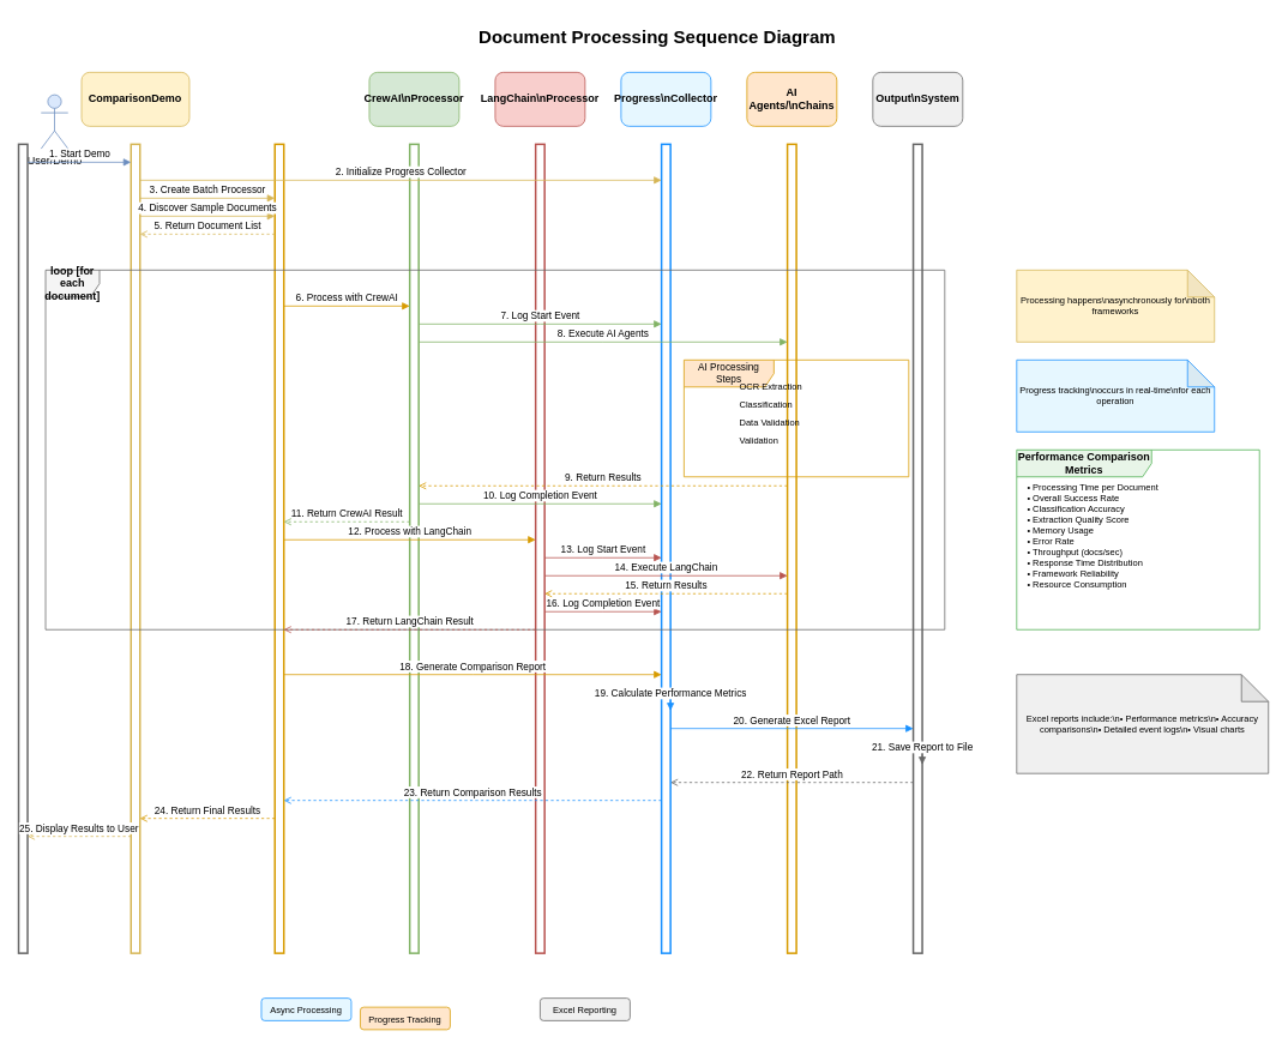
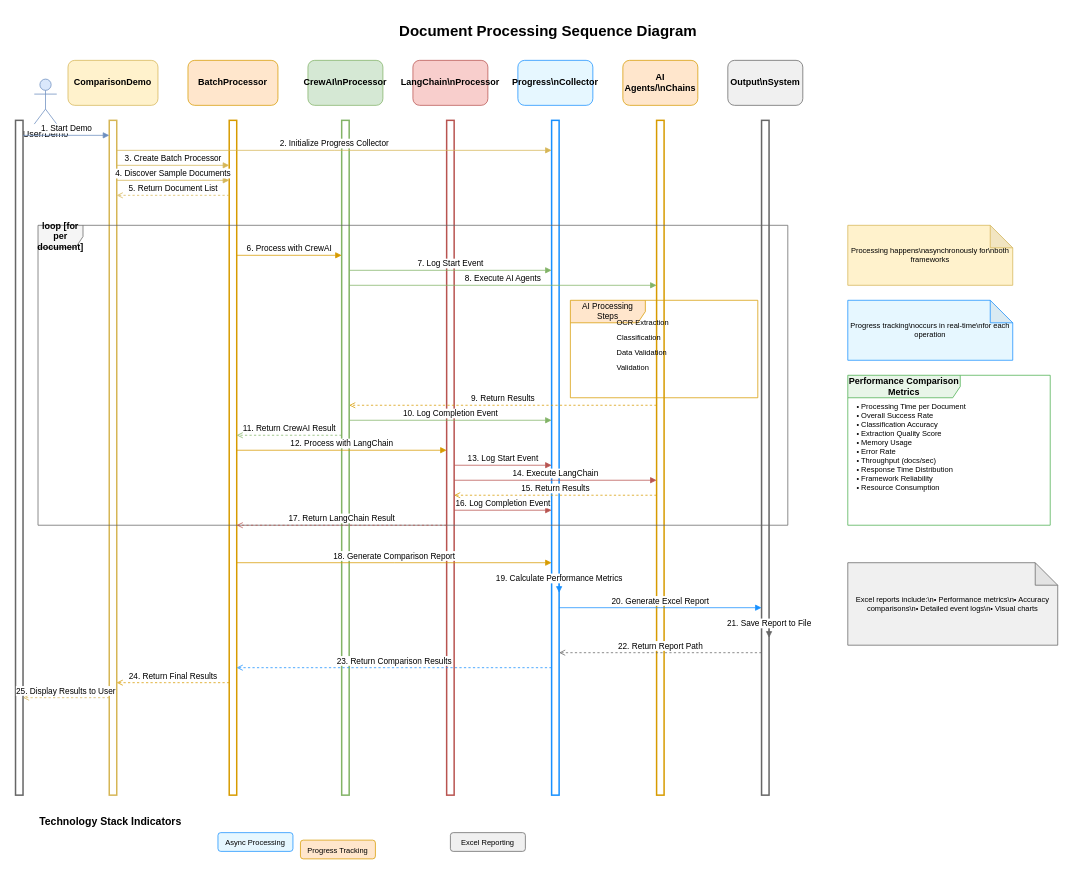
+ <mxCell id="5" value="BatchProcessor" style="rounded=1;whiteSpace=wrap;html=1;fillColor=#ffe6cc;strokeColor=#d79b00;fontSize=12;fontStyle=1;" parent="1" vertex="1"><mxGeometry x="250" y="80" width="120" height="60" as="geometry" /></mxCell>
- <mxCell id="24" value="loop [for each document]" style="shape=umlFrame;whiteSpace=wrap;html=1;fillColor=#f5f5f5;strokeColor=#666666;fontSize=12;fontStyle=1;" parent="1" vertex="1"><mxGeometry x="50" y="300" width="1000" height="400" as="geometry" /></mxCell>
+ <mxCell id="24" value="loop [for per document]" style="shape=umlFrame;whiteSpace=wrap;html=1;fillColor=#f5f5f5;strokeColor=#666666;fontSize=12;fontStyle=1;" parent="1" vertex="1"><mxGeometry x="50" y="300" width="1000" height="400" as="geometry" /></mxCell>
+ <mxCell id="55" value="Technology Stack Indicators" style="text;strokeColor=none;fillColor=none;html=1;fontSize=14;fontStyle=1;verticalAlign=middle;align=left;" parent="1" vertex="1"><mxGeometry x="50" y="1080" width="200" height="30" as="geometry" /></mxCell>
